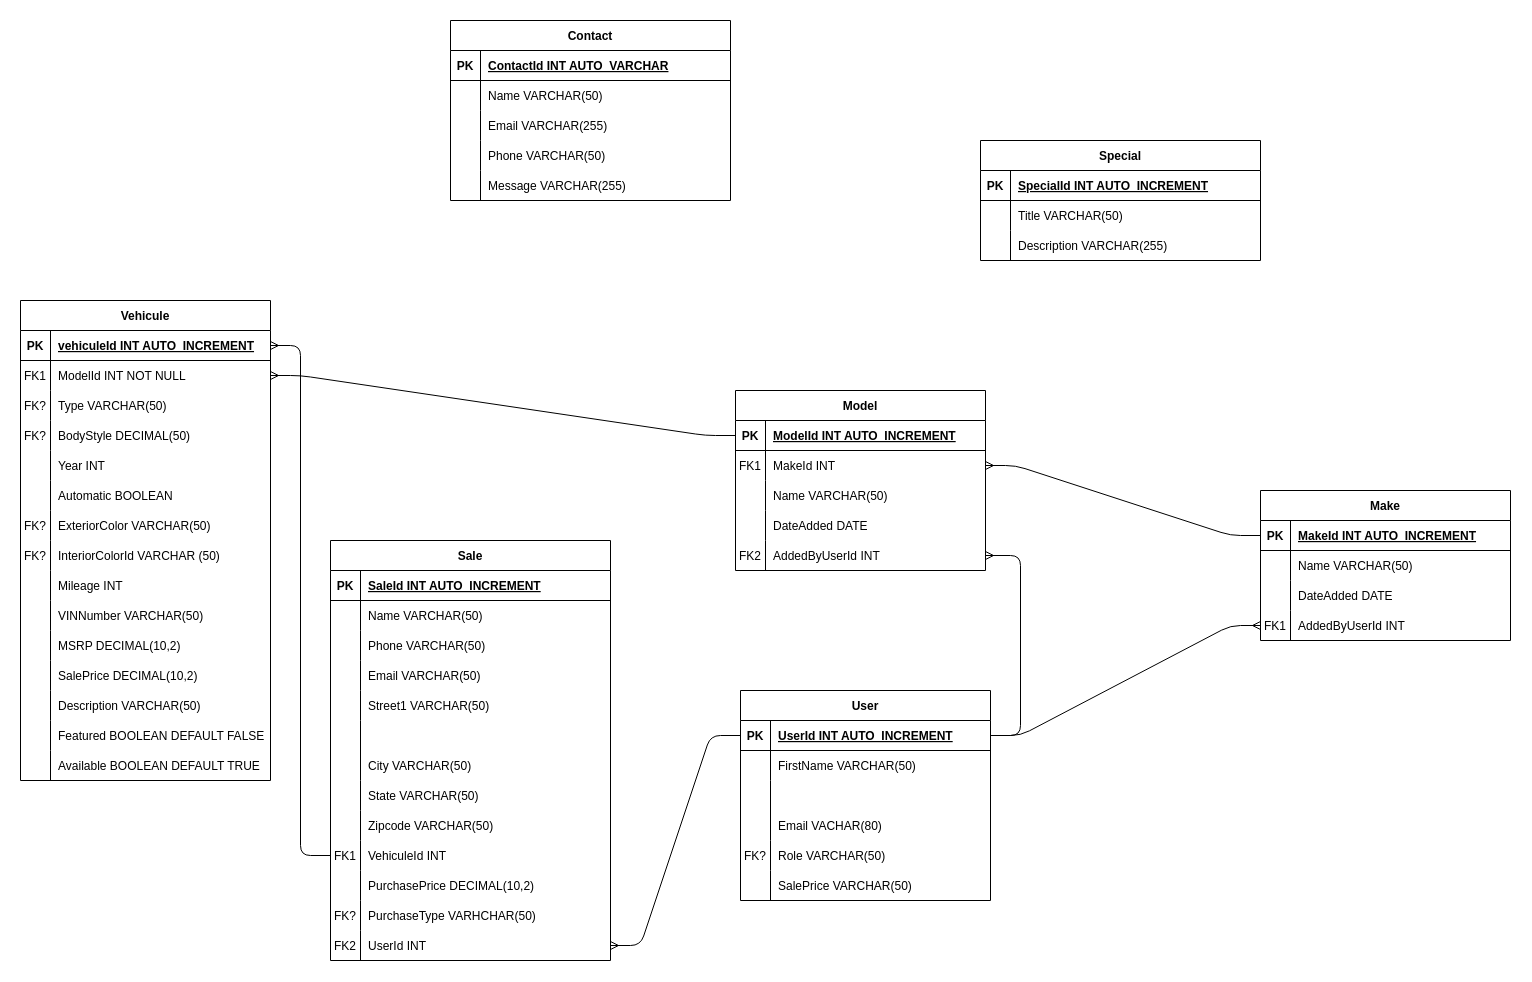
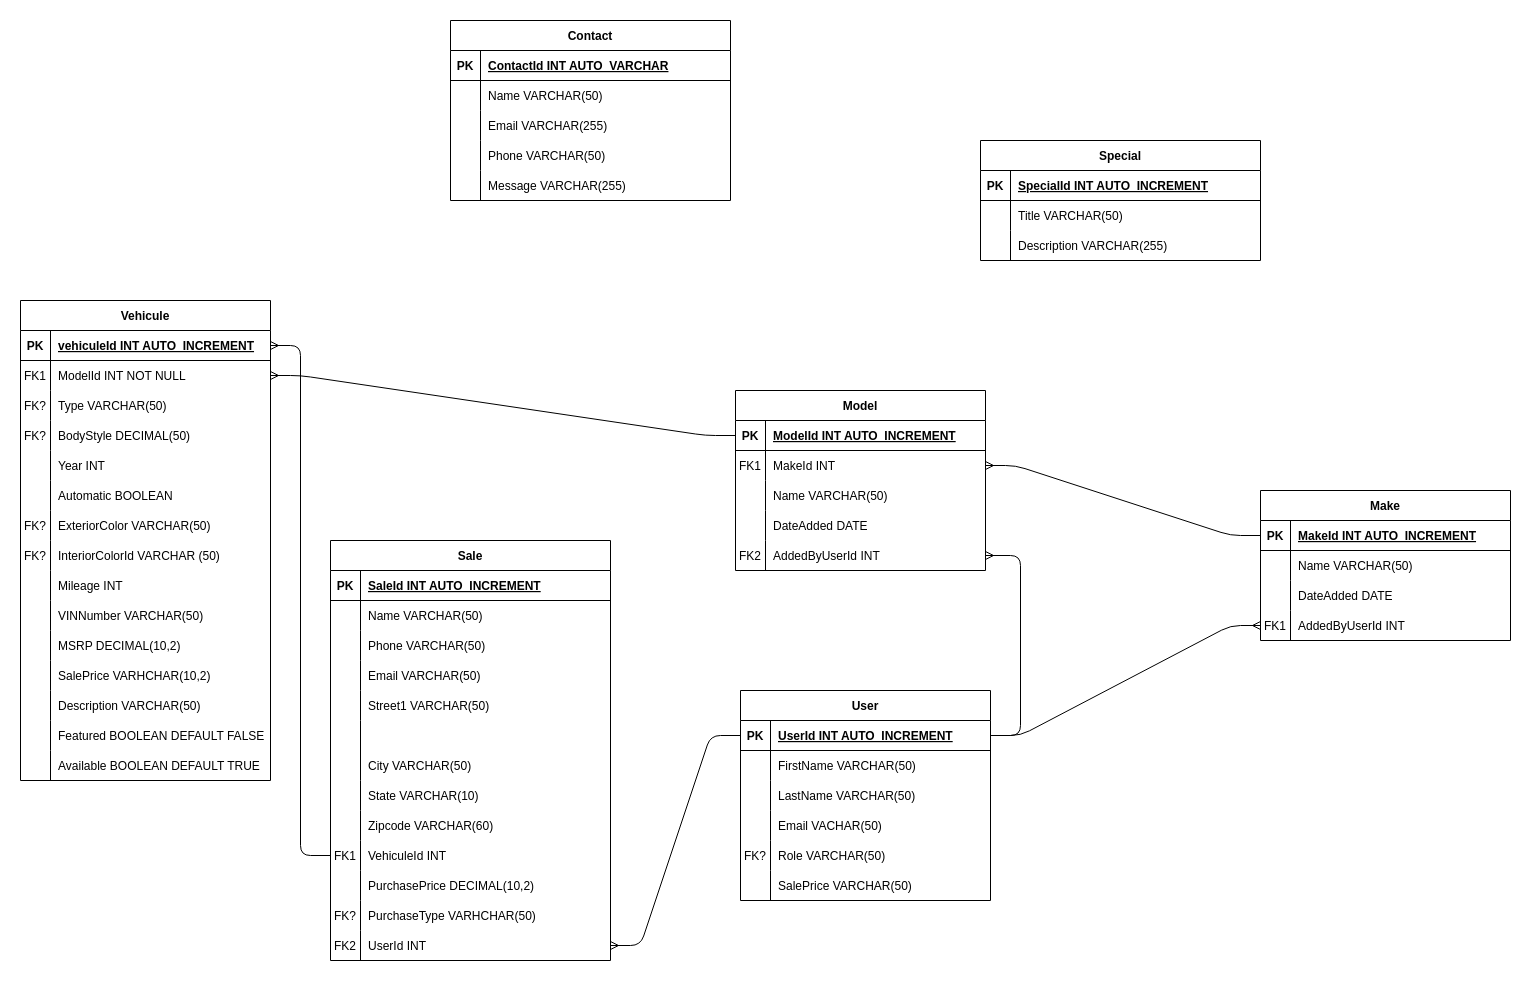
- <mxCell id="70" value="SalePrice DECIMAL(10,2)" style="shape=partialRectangle;overflow=hidden;connectable=0;fillColor=none;top=0;left=0;bottom=0;right=0;align=left;spacingLeft=6;" vertex="1" parent="68"><mxGeometry x="30" width="220" height="30" as="geometry"><mxRectangle width="220" height="30" as="alternateBounds" /></mxGeometry></mxCell>
+ <mxCell id="70" value="SalePrice VARHCHAR(10,2)" style="shape=partialRectangle;overflow=hidden;connectable=0;fillColor=none;top=0;left=0;bottom=0;right=0;align=left;spacingLeft=6;" vertex="1" parent="68"><mxGeometry x="30" width="220" height="30" as="geometry"><mxRectangle width="220" height="30" as="alternateBounds" /></mxGeometry></mxCell>
- <mxCell id="122" value="State VARCHAR(50)" style="shape=partialRectangle;overflow=hidden;connectable=0;fillColor=none;top=0;left=0;bottom=0;right=0;align=left;spacingLeft=6;" vertex="1" parent="120"><mxGeometry x="30" width="250" height="30" as="geometry"><mxRectangle width="250" height="30" as="alternateBounds" /></mxGeometry></mxCell>
+ <mxCell id="122" value="State VARCHAR(10)" style="shape=partialRectangle;overflow=hidden;connectable=0;fillColor=none;top=0;left=0;bottom=0;right=0;align=left;spacingLeft=6;" vertex="1" parent="120"><mxGeometry x="30" width="250" height="30" as="geometry"><mxRectangle width="250" height="30" as="alternateBounds" /></mxGeometry></mxCell>
+ <mxCell id="24" value="LastName VARCHAR(50)" style="shape=partialRectangle;overflow=hidden;connectable=0;fillColor=none;top=0;left=0;bottom=0;right=0;align=left;spacingLeft=6;" vertex="1" parent="22"><mxGeometry x="30" width="220" height="30" as="geometry"><mxRectangle width="220" height="30" as="alternateBounds" /></mxGeometry></mxCell>
- <mxCell id="125" value="Zipcode VARCHAR(50)" style="shape=partialRectangle;overflow=hidden;connectable=0;fillColor=none;top=0;left=0;bottom=0;right=0;align=left;spacingLeft=6;" vertex="1" parent="123"><mxGeometry x="30" width="250" height="30" as="geometry"><mxRectangle width="250" height="30" as="alternateBounds" /></mxGeometry></mxCell>
+ <mxCell id="125" value="Zipcode VARCHAR(60)" style="shape=partialRectangle;overflow=hidden;connectable=0;fillColor=none;top=0;left=0;bottom=0;right=0;align=left;spacingLeft=6;" vertex="1" parent="123"><mxGeometry x="30" width="250" height="30" as="geometry"><mxRectangle width="250" height="30" as="alternateBounds" /></mxGeometry></mxCell>
- <mxCell id="27" value="Email VACHAR(80)" style="shape=partialRectangle;overflow=hidden;connectable=0;fillColor=none;top=0;left=0;bottom=0;right=0;align=left;spacingLeft=6;" vertex="1" parent="25"><mxGeometry x="30" width="220" height="30" as="geometry"><mxRectangle width="220" height="30" as="alternateBounds" /></mxGeometry></mxCell>
+ <mxCell id="27" value="Email VACHAR(50)" style="shape=partialRectangle;overflow=hidden;connectable=0;fillColor=none;top=0;left=0;bottom=0;right=0;align=left;spacingLeft=6;" vertex="1" parent="25"><mxGeometry x="30" width="220" height="30" as="geometry"><mxRectangle width="220" height="30" as="alternateBounds" /></mxGeometry></mxCell>
